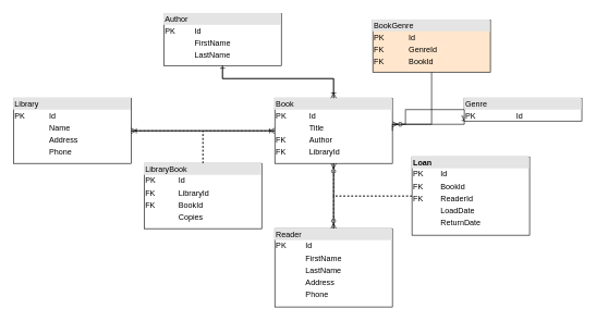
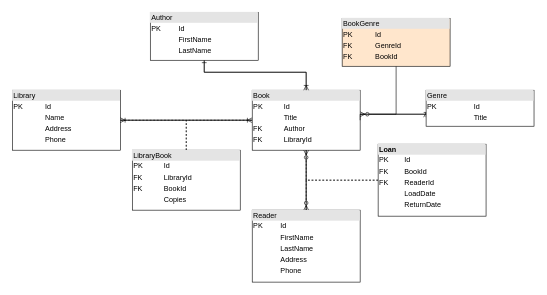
- <mxCell id="19" value="&lt;div style=&quot;box-sizing:border-box;width:100%;background:#e4e4e4;padding:2px;&quot;&gt;Genre&lt;/div&gt;&lt;table style=&quot;width:100%;font-size:1em;&quot; cellpadding=&quot;2&quot; cellspacing=&quot;0&quot;&gt;&lt;tbody&gt;&lt;tr&gt;&lt;td&gt;PK&lt;/td&gt;&lt;td&gt;Id&lt;/td&gt;&lt;/tr&gt;&lt;tr&gt;&lt;td&gt;&lt;br&gt;&lt;/td&gt;&lt;td&gt;Title&lt;/td&gt;&lt;/tr&gt;&lt;tr&gt;&lt;td&gt;&lt;/td&gt;&lt;td&gt;&lt;br&gt;&lt;/td&gt;&lt;/tr&gt;&lt;tr&gt;&lt;td&gt;&lt;br&gt;&lt;/td&gt;&lt;td&gt;&lt;br&gt;&lt;/td&gt;&lt;/tr&gt;&lt;/tbody&gt;&lt;/table&gt;" style="verticalAlign=top;align=left;overflow=fill;html=1;whiteSpace=wrap;" vertex="1" parent="1"><mxGeometry x="710" y="150" width="180" height="35" as="geometry" /></mxCell>
+ <mxCell id="19" value="&lt;div style=&quot;box-sizing:border-box;width:100%;background:#e4e4e4;padding:2px;&quot;&gt;Genre&lt;/div&gt;&lt;table style=&quot;width:100%;font-size:1em;&quot; cellpadding=&quot;2&quot; cellspacing=&quot;0&quot;&gt;&lt;tbody&gt;&lt;tr&gt;&lt;td&gt;PK&lt;/td&gt;&lt;td&gt;Id&lt;/td&gt;&lt;/tr&gt;&lt;tr&gt;&lt;td&gt;&lt;br&gt;&lt;/td&gt;&lt;td&gt;Title&lt;/td&gt;&lt;/tr&gt;&lt;tr&gt;&lt;td&gt;&lt;/td&gt;&lt;td&gt;&lt;br&gt;&lt;/td&gt;&lt;/tr&gt;&lt;tr&gt;&lt;td&gt;&lt;br&gt;&lt;/td&gt;&lt;td&gt;&lt;br&gt;&lt;/td&gt;&lt;/tr&gt;&lt;/tbody&gt;&lt;/table&gt;" style="verticalAlign=top;align=left;overflow=fill;html=1;whiteSpace=wrap;" vertex="1" parent="1"><mxGeometry x="710" y="150" width="180" height="60" as="geometry" /></mxCell>
